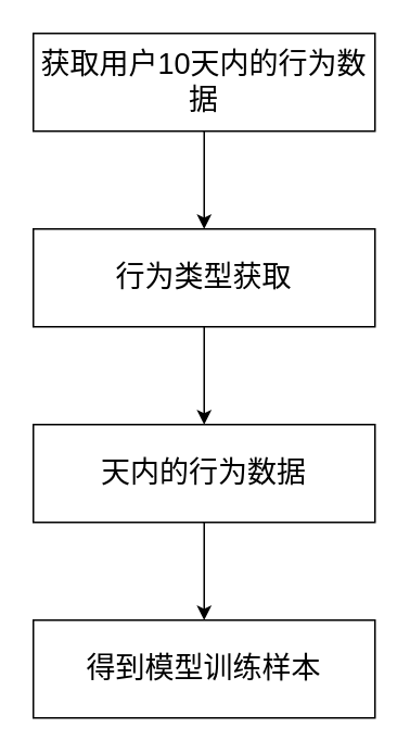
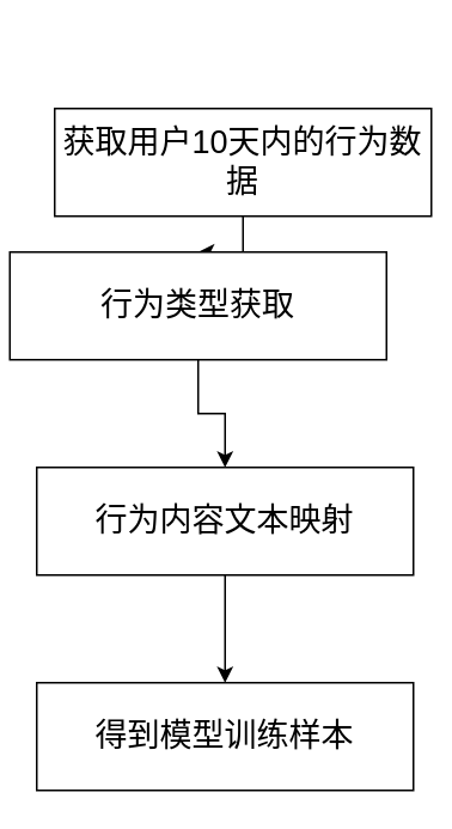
- <mxCell id="3" value="获取用户10天内的&lt;span style=&quot;background-color: initial;&quot;&gt;行为数据&lt;/span&gt;" style="rounded=0;whiteSpace=wrap;html=1;fontSize=18;" parent="1" vertex="1"><mxGeometry x="20" y="20" width="210" height="60" as="geometry" /></mxCell>
+ <mxCell id="3" value="获取用户10天内的&lt;span style=&quot;background-color: initial;&quot;&gt;行为数据&lt;/span&gt;" style="rounded=0;whiteSpace=wrap;html=1;fontSize=18;" parent="1" vertex="1"><mxGeometry x="30" y="60" width="210" height="60" as="geometry" /></mxCell>
- <mxCell id="5" value="行为类型获取" style="rounded=0;whiteSpace=wrap;html=1;fontSize=18;" parent="1" vertex="1"><mxGeometry x="20" y="140" width="210" height="60" as="geometry" /></mxCell>
+ <mxCell id="5" value="行为类型获取" style="rounded=0;whiteSpace=wrap;html=1;fontSize=18;" parent="1" vertex="1"><mxGeometry x="5" y="140" width="210" height="60" as="geometry" /></mxCell>
- <mxCell id="7" value="天内的行为数据" style="rounded=0;whiteSpace=wrap;html=1;fontSize=18;" parent="1" vertex="1"><mxGeometry x="20" y="260" width="210" height="60" as="geometry" /></mxCell>
+ <mxCell id="7" value="行为内容文本映射" style="rounded=0;whiteSpace=wrap;html=1;fontSize=18;" parent="1" vertex="1"><mxGeometry x="20" y="260" width="210" height="60" as="geometry" /></mxCell>
